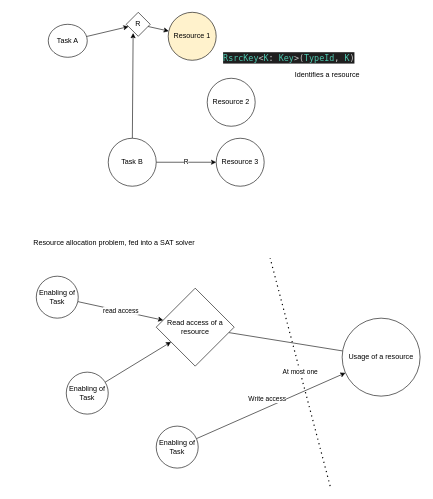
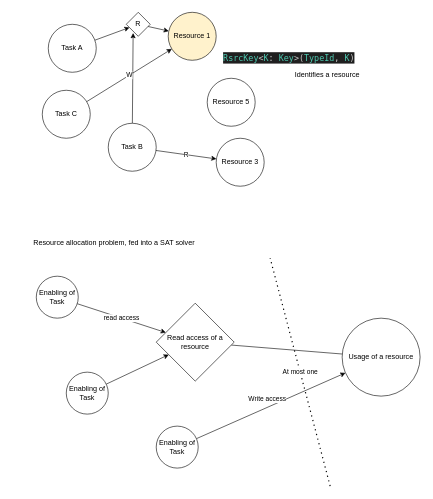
- <mxCell id="3" value="Task A" style="ellipse;whiteSpace=wrap;html=1;aspect=fixed;" parent="1" vertex="1"><mxGeometry x="80" y="40" width="65" height="55" as="geometry" /></mxCell>
+ <mxCell id="3" value="Task A" style="ellipse;whiteSpace=wrap;html=1;aspect=fixed;" parent="1" vertex="1"><mxGeometry x="80" y="40" width="80" height="80" as="geometry" /></mxCell>
+ <mxCell id="15" value="W" style="edgeStyle=none;html=1;" parent="1" source="16" target="7" edge="1"><mxGeometry relative="1" as="geometry" /></mxCell>
- <mxCell id="8" value="Resource 2" style="ellipse;whiteSpace=wrap;html=1;aspect=fixed;" parent="1" vertex="1"><mxGeometry x="345" y="130" width="80" height="80" as="geometry" /></mxCell>
+ <mxCell id="8" value="Resource 5" style="ellipse;whiteSpace=wrap;html=1;aspect=fixed;" parent="1" vertex="1"><mxGeometry x="345" y="130" width="80" height="80" as="geometry" /></mxCell>
+ <mxCell id="16" value="Task C" style="ellipse;whiteSpace=wrap;html=1;aspect=fixed;" parent="1" vertex="1"><mxGeometry x="70" y="150" width="80" height="80" as="geometry" /></mxCell>
- <mxCell id="6" value="Task B" style="ellipse;whiteSpace=wrap;html=1;aspect=fixed;" parent="1" vertex="1"><mxGeometry x="180" y="230" width="80" height="80" as="geometry" /></mxCell>
+ <mxCell id="6" value="Task B" style="ellipse;whiteSpace=wrap;html=1;aspect=fixed;" parent="1" vertex="1"><mxGeometry x="180" y="205" width="80" height="80" as="geometry" /></mxCell>
- <mxCell id="20" value="Read access of a resource" style="rhombus;whiteSpace=wrap;html=1;" vertex="1" parent="1"><mxGeometry x="260" y="480" width="130" height="130" as="geometry" /></mxCell>
+ <mxCell id="20" value="Read access of a resource" style="rhombus;whiteSpace=wrap;html=1;" vertex="1" parent="1"><mxGeometry x="260" y="505" width="130" height="130" as="geometry" /></mxCell>
